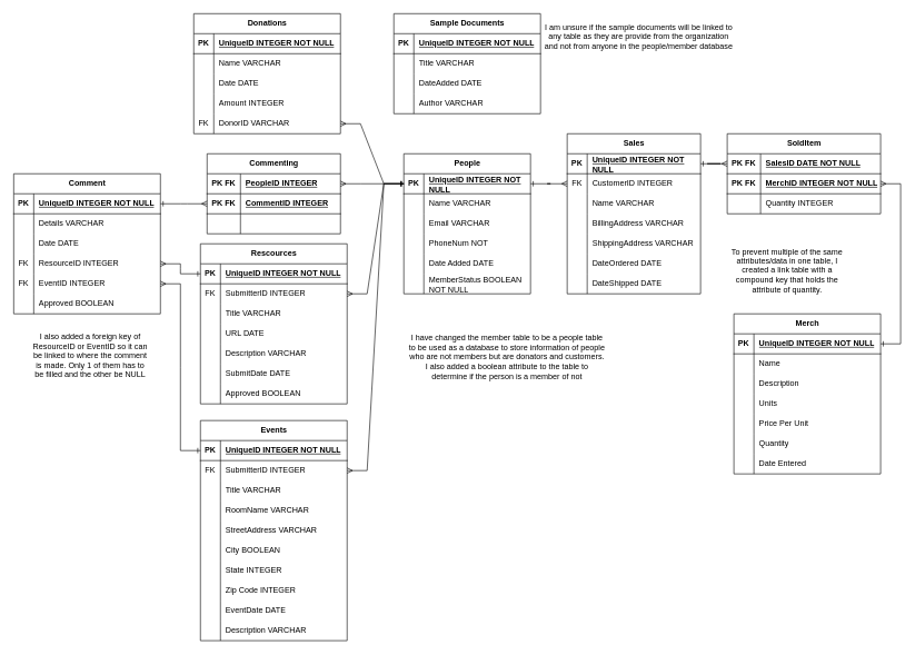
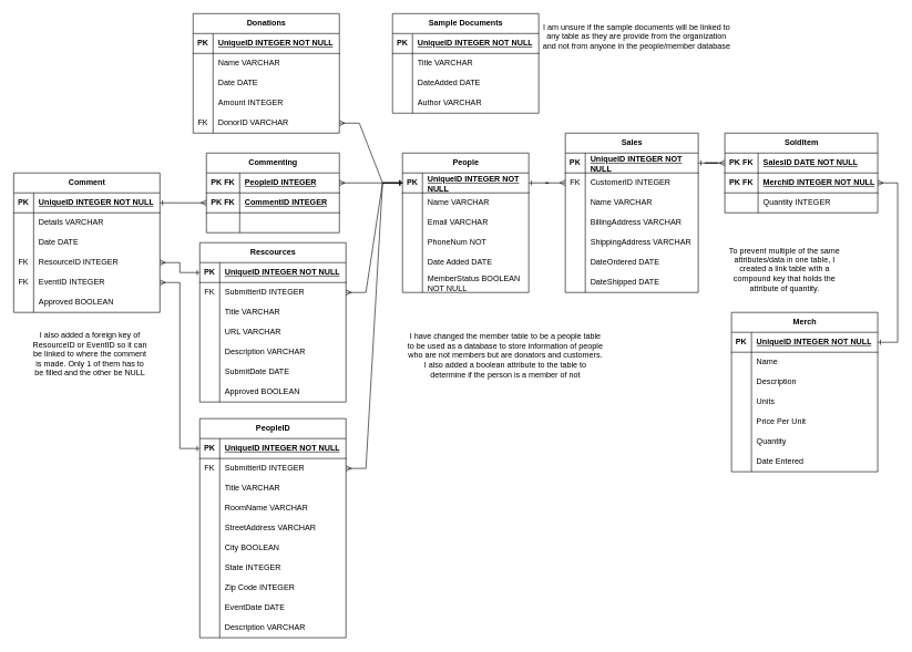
- <mxCell id="14" value="URL DATE" style="shape=partialRectangle;connectable=0;fillColor=none;top=0;left=0;bottom=0;right=0;align=left;spacingLeft=6;overflow=hidden;whiteSpace=wrap;html=1;" parent="12" vertex="1"><mxGeometry x="30" width="190" height="30" as="geometry"><mxRectangle width="190" height="30" as="alternateBounds" /></mxGeometry></mxCell>
+ <mxCell id="14" value="URL VARCHAR" style="shape=partialRectangle;connectable=0;fillColor=none;top=0;left=0;bottom=0;right=0;align=left;spacingLeft=6;overflow=hidden;whiteSpace=wrap;html=1;" parent="12" vertex="1"><mxGeometry x="30" width="190" height="30" as="geometry"><mxRectangle width="190" height="30" as="alternateBounds" /></mxGeometry></mxCell>
- <mxCell id="103" value="Events" style="shape=table;startSize=30;container=1;collapsible=1;childLayout=tableLayout;fixedRows=1;rowLines=0;fontStyle=1;align=center;resizeLast=1;html=1;" parent="1" vertex="1"><mxGeometry x="300" y="630" width="220" height="330" as="geometry" /></mxCell>
+ <mxCell id="103" value="PeopleID" style="shape=table;startSize=30;container=1;collapsible=1;childLayout=tableLayout;fixedRows=1;rowLines=0;fontStyle=1;align=center;resizeLast=1;html=1;" parent="1" vertex="1"><mxGeometry x="300" y="630" width="220" height="330" as="geometry" /></mxCell>
